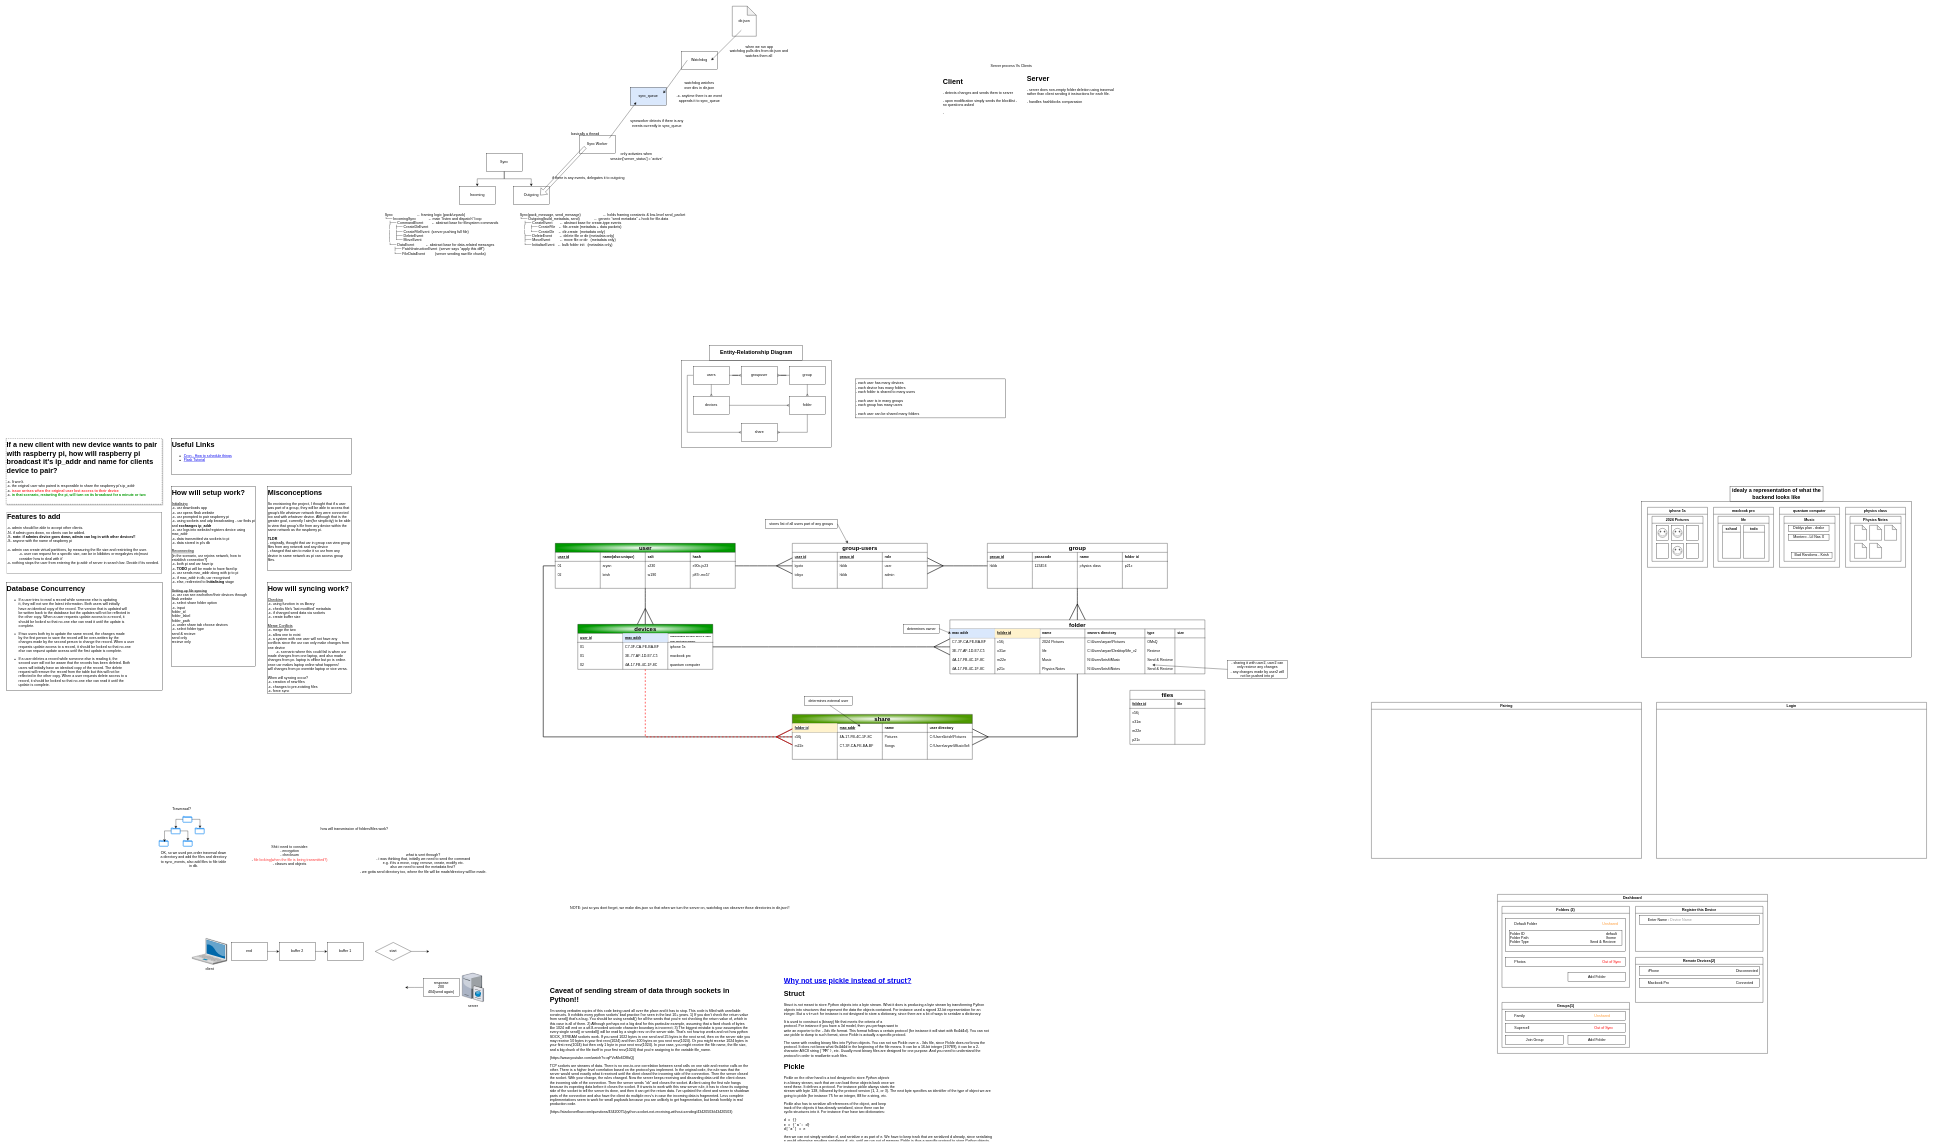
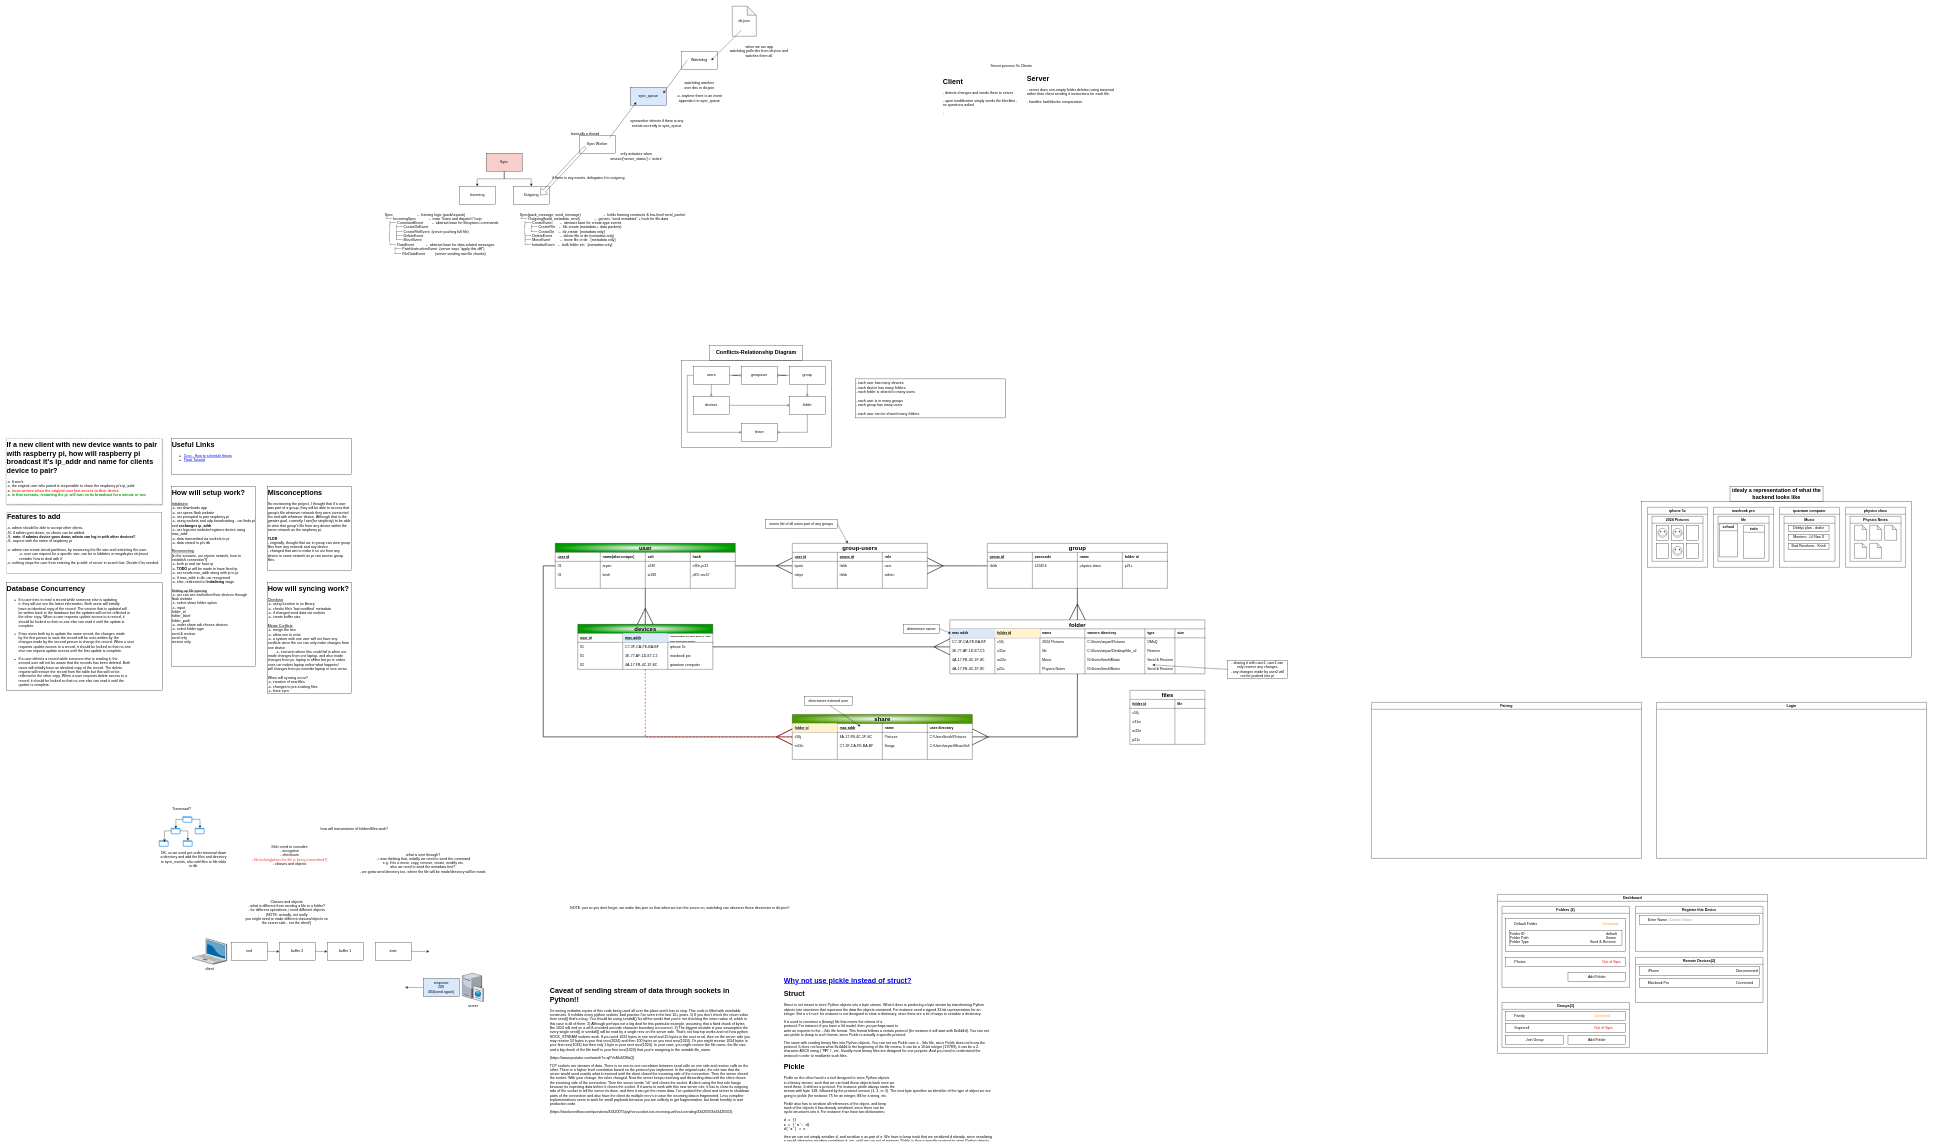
- <mxCell id="268" value="Sync" style="rounded=0;whiteSpace=wrap;html=1;" parent="1" vertex="1"><mxGeometry x="1620" y="510" width="120" height="60" as="geometry" /></mxCell>
+ <mxCell id="268" value="Sync" style="rounded=0;whiteSpace=wrap;html=1;fillColor=#f8cecc;" parent="1" vertex="1"><mxGeometry x="1620" y="510" width="120" height="60" as="geometry" /></mxCell>
- <mxCell id="155" value="&lt;h2&gt;Entity-Relationship Diagram&lt;/h2&gt;" style="text;html=1;align=center;verticalAlign=middle;whiteSpace=wrap;rounded=0;swimlaneLine=1;strokeColor=default;shadow=0;" parent="1" vertex="1"><mxGeometry x="2365" y="1150" width="310" height="50" as="geometry" /></mxCell>
+ <mxCell id="155" value="&lt;h2&gt;Conflicts-Relationship Diagram&lt;/h2&gt;" style="text;html=1;align=center;verticalAlign=middle;whiteSpace=wrap;rounded=0;swimlaneLine=1;strokeColor=default;shadow=0;" parent="1" vertex="1"><mxGeometry x="2365" y="1150" width="310" height="50" as="geometry" /></mxCell>
- <mxCell id="186" value="school" style="swimlane;whiteSpace=wrap;html=1;swimlaneLine=1;strokeColor=default;shadow=0;" parent="1" vertex="1"><mxGeometry x="5740" y="1750" width="60" height="110" as="geometry" /></mxCell>
+ <mxCell id="186" value="school" style="swimlane;whiteSpace=wrap;html=1;swimlaneLine=1;strokeColor=default;shadow=0;" parent="1" vertex="1"><mxGeometry x="5730" y="1745" width="60" height="110" as="geometry" /></mxCell>
- <mxCell id="177" value="Bad Randoms - Krish" style="rounded=0;whiteSpace=wrap;html=1;swimlaneLine=1;strokeColor=default;shadow=0;" parent="174" vertex="1"><mxGeometry x="25" y="120" width="135" height="20" as="geometry" /></mxCell>
+ <mxCell id="177" value="Bad Randoms - Krish" style="rounded=0;whiteSpace=wrap;html=1;swimlaneLine=1;strokeColor=default;shadow=0;" parent="174" vertex="1"><mxGeometry x="15" y="90" width="135" height="20" as="geometry" /></mxCell>
+ <mxCell id="239" value="Classes and objects&lt;div&gt;- what is different from sending a file to a folder?&lt;/div&gt;&lt;div&gt;- for different operations, i need different objects&lt;/div&gt;&lt;div&gt;(NOTE: actually, not really&lt;/div&gt;&lt;div&gt;you might need to make different classes/objects on the server side - not the client!)&lt;/div&gt;" style="text;html=1;align=center;verticalAlign=middle;whiteSpace=wrap;rounded=0;" parent="1" vertex="1"><mxGeometry x="810" y="2970" width="290" height="140" as="geometry" /></mxCell>
- <mxCell id="242" value="start" style="rhombus;whiteSpace=wrap;html=1;" parent="1" vertex="1"><mxGeometry x="1250" y="3140" width="120" height="60" as="geometry" /></mxCell>
+ <mxCell id="242" value="start" style="rounded=0;whiteSpace=wrap;html=1;" parent="1" vertex="1"><mxGeometry x="1250" y="3140" width="120" height="60" as="geometry" /></mxCell>
- <mxCell id="249" value="response&lt;div&gt;200&lt;/div&gt;&lt;div&gt;404(send again)&lt;/div&gt;" style="rounded=0;whiteSpace=wrap;html=1;" parent="1" vertex="1"><mxGeometry x="1410" y="3260" width="120" height="60" as="geometry" /></mxCell>
+ <mxCell id="249" value="response&lt;div&gt;200&lt;/div&gt;&lt;div&gt;404(send again)&lt;/div&gt;" style="rounded=0;whiteSpace=wrap;html=1;fillColor=#dae8fc;" parent="1" vertex="1"><mxGeometry x="1410" y="3260" width="120" height="60" as="geometry" /></mxCell>
